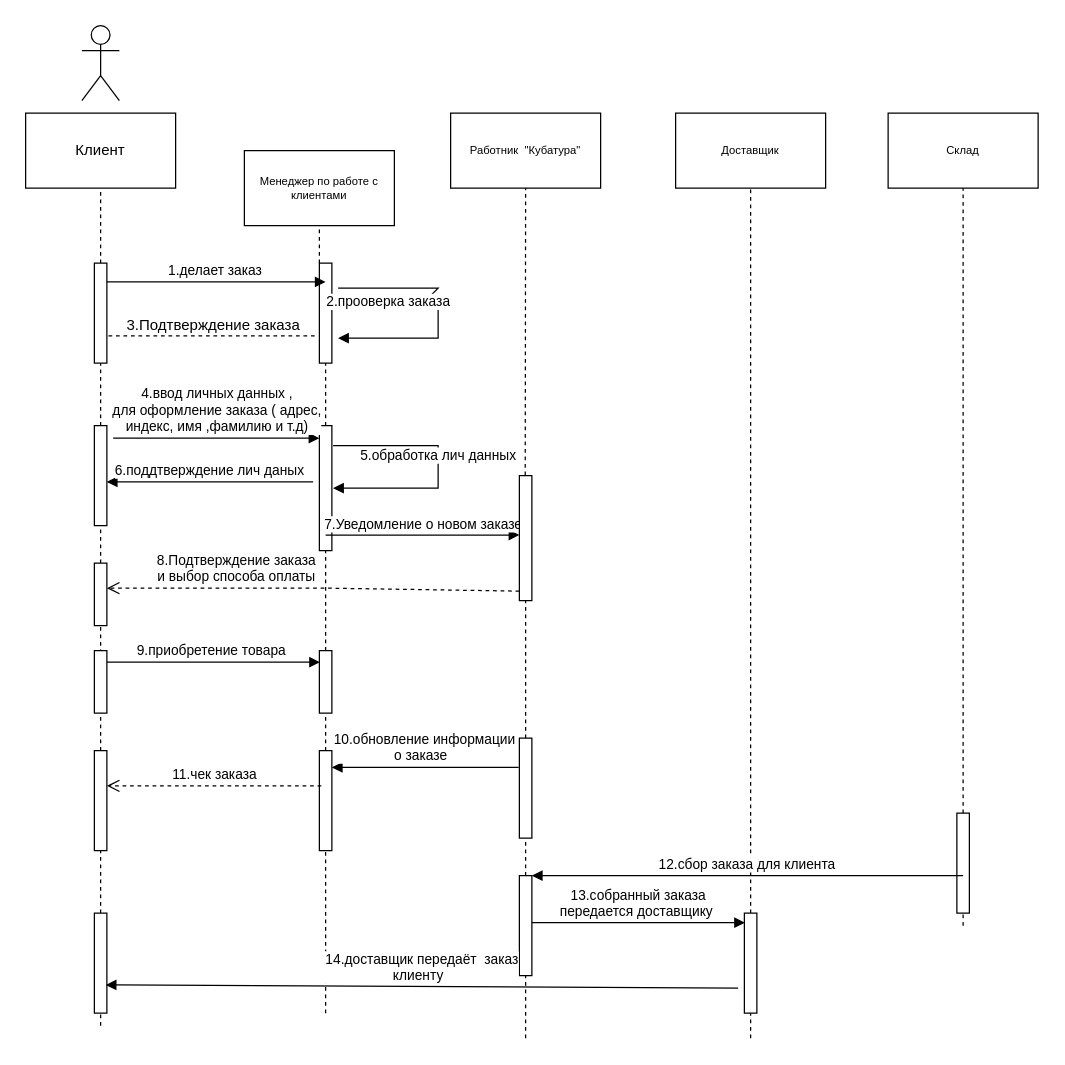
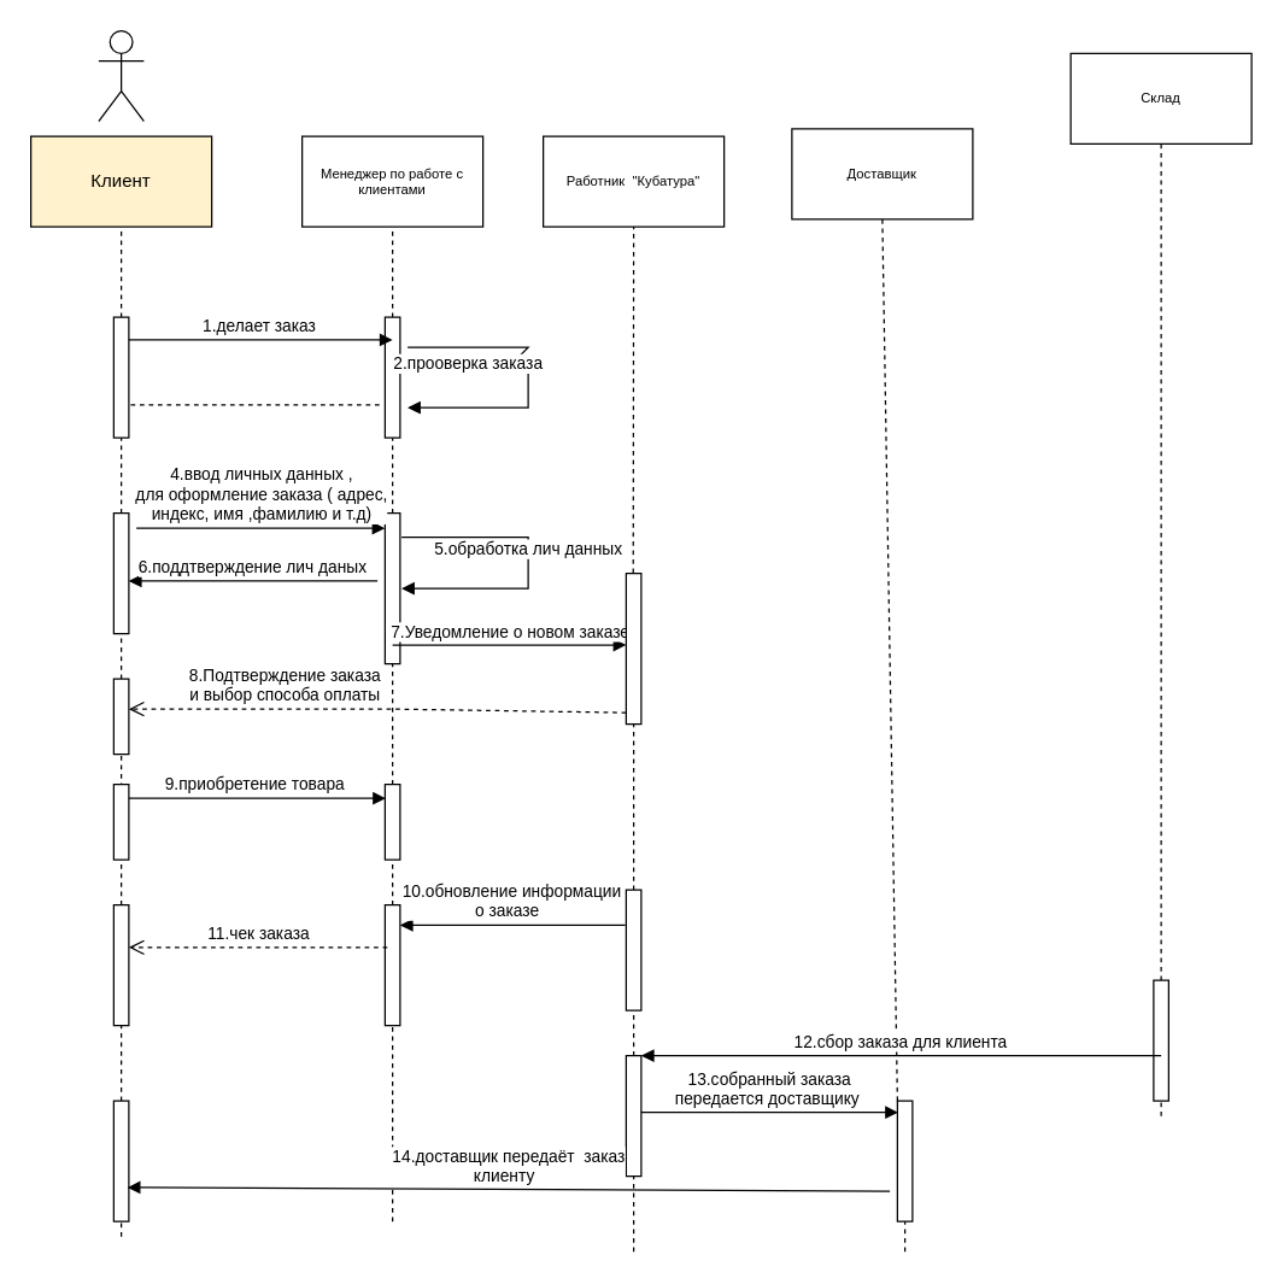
- <mxCell id="2" value="Клиент" style="rounded=0;whiteSpace=wrap;html=1;" vertex="1" parent="1"><mxGeometry x="20" y="90" width="120" height="60" as="geometry" /></mxCell>
+ <mxCell id="2" value="Клиент" style="rounded=0;whiteSpace=wrap;html=1;fillColor=#fff2cc;" vertex="1" parent="1"><mxGeometry x="20" y="90" width="120" height="60" as="geometry" /></mxCell>
- <mxCell id="7" value="Доставщик" style="rounded=0;whiteSpace=wrap;html=1;fontSize=9;fillColor=none;" vertex="1" parent="1"><mxGeometry x="540" y="90" width="120" height="60" as="geometry" /></mxCell>
+ <mxCell id="7" value="Доставщик" style="rounded=0;whiteSpace=wrap;html=1;fontSize=9;fillColor=none;" vertex="1" parent="1"><mxGeometry x="525" y="85" width="120" height="60" as="geometry" /></mxCell>
- <mxCell id="6" value="Склад" style="rounded=0;whiteSpace=wrap;html=1;fontSize=9;fillColor=none;" vertex="1" parent="1"><mxGeometry x="710" y="90" width="120" height="60" as="geometry" /></mxCell>
+ <mxCell id="6" value="Склад" style="rounded=0;whiteSpace=wrap;html=1;fontSize=9;fillColor=none;" vertex="1" parent="1"><mxGeometry x="710" y="35" width="120" height="60" as="geometry" /></mxCell>
- <mxCell id="4" value="Менеджер по работе с клиентами" style="rounded=0;whiteSpace=wrap;html=1;fontSize=9;fillColor=none;" vertex="1" parent="1"><mxGeometry x="195" y="120" width="120" height="60" as="geometry" /></mxCell>
+ <mxCell id="4" value="Менеджер по работе с клиентами" style="rounded=0;whiteSpace=wrap;html=1;fontSize=9;fillColor=none;" vertex="1" parent="1"><mxGeometry x="200" y="90" width="120" height="60" as="geometry" /></mxCell>
- <mxCell id="20" value="3.Подтверждение заказа" style="text;html=1;align=center;verticalAlign=middle;resizable=0;points=[];autosize=1;strokeColor=none;fillColor=none;" vertex="1" parent="1"><mxGeometry x="90" y="245" width="160" height="30" as="geometry" /></mxCell>
